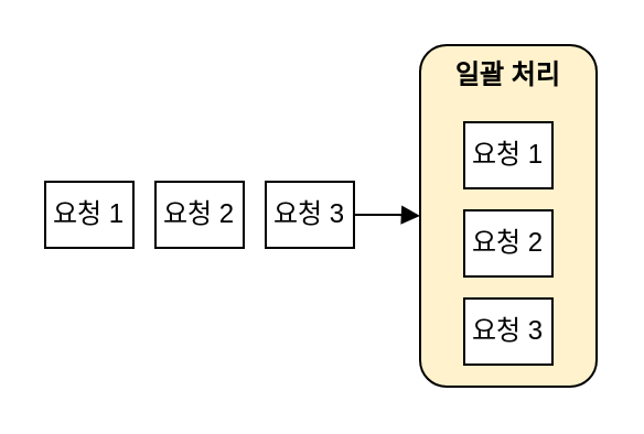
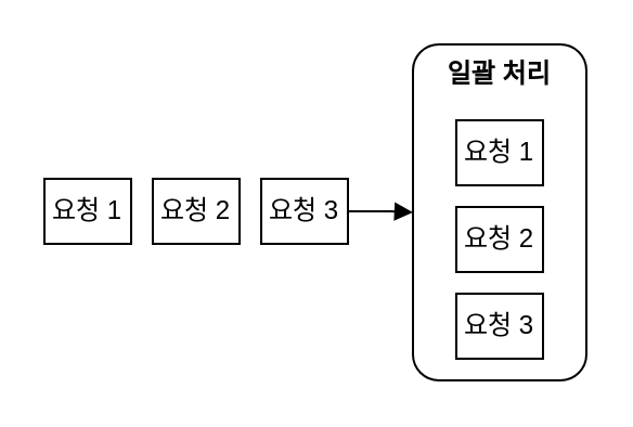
- <mxCell id="2" value="일괄 처리" style="rounded=1;whiteSpace=wrap;html=1;verticalAlign=top;fontStyle=1;fillColor=#fff2cc;" vertex="1" parent="1"><mxGeometry x="190" y="20" width="80" height="155" as="geometry" /></mxCell>
+ <mxCell id="2" value="일괄 처리" style="rounded=1;whiteSpace=wrap;html=1;verticalAlign=top;fontStyle=1" vertex="1" parent="1"><mxGeometry x="190" y="20" width="80" height="155" as="geometry" /></mxCell>
